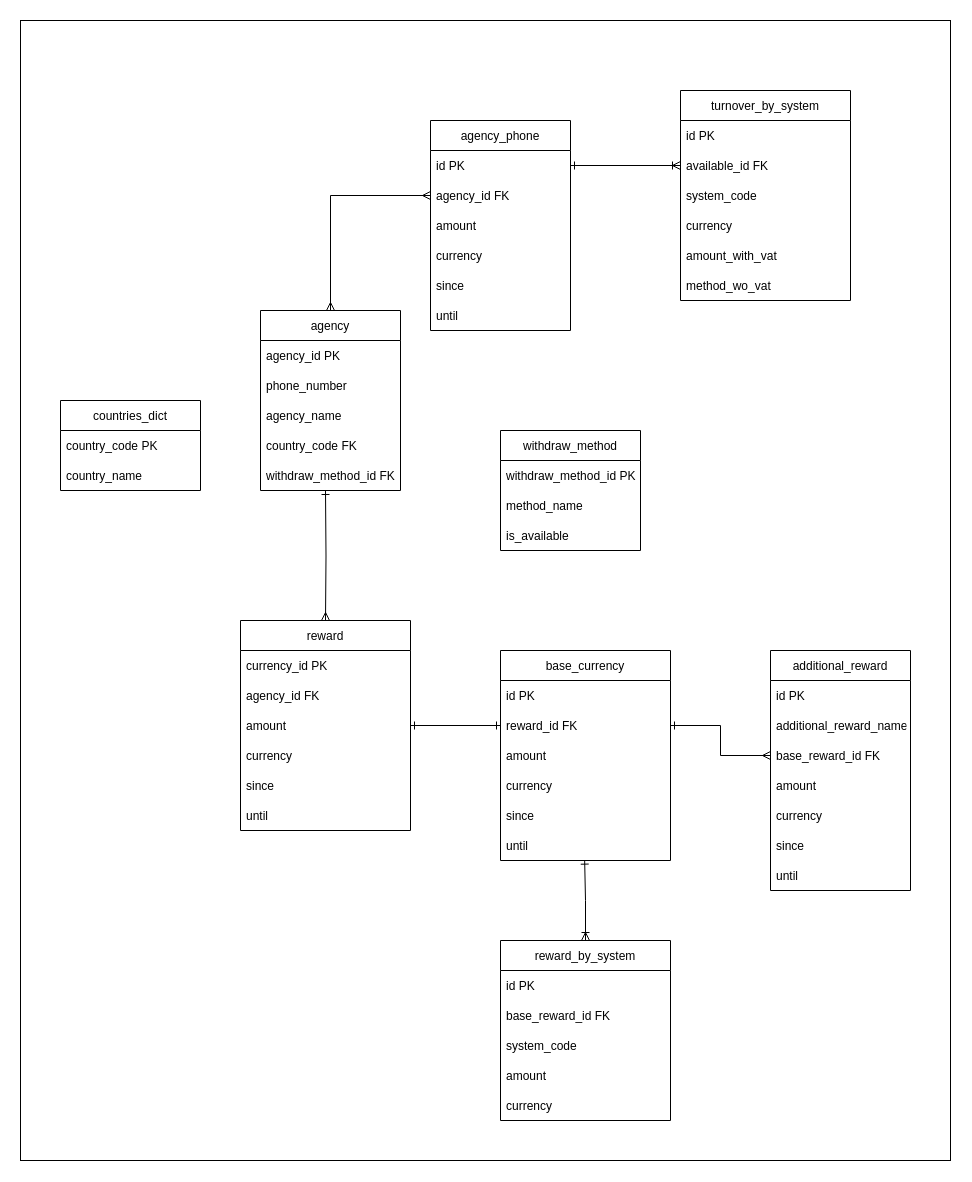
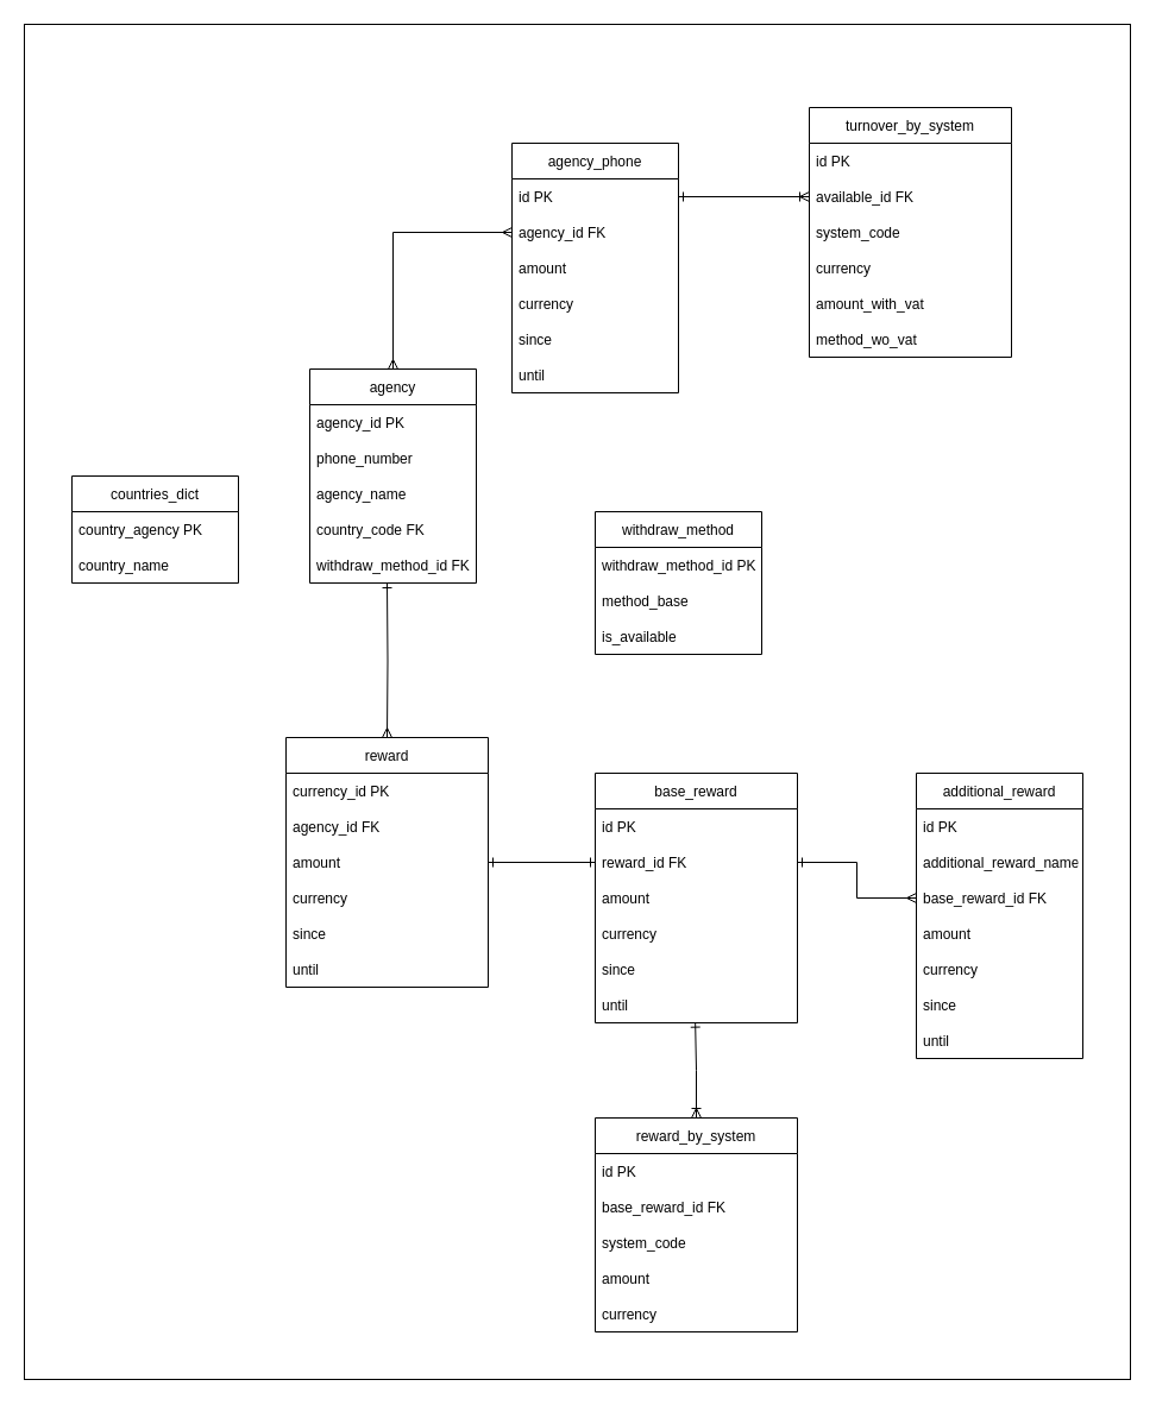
- <mxCell id="39" value="country_code PK" style="text;strokeColor=none;fillColor=none;align=left;verticalAlign=middle;spacingLeft=4;spacingRight=4;overflow=hidden;points=[[0,0.5],[1,0.5]];portConstraint=eastwest;rotatable=0;" parent="38" vertex="1"><mxGeometry y="30" width="140" height="30" as="geometry" /></mxCell>
+ <mxCell id="39" value="country_agency PK" style="text;strokeColor=none;fillColor=none;align=left;verticalAlign=middle;spacingLeft=4;spacingRight=4;overflow=hidden;points=[[0,0.5],[1,0.5]];portConstraint=eastwest;rotatable=0;" parent="38" vertex="1"><mxGeometry y="30" width="140" height="30" as="geometry" /></mxCell>
- <mxCell id="35" value="method_name" style="text;strokeColor=none;fillColor=none;align=left;verticalAlign=middle;spacingLeft=4;spacingRight=4;overflow=hidden;points=[[0,0.5],[1,0.5]];portConstraint=eastwest;rotatable=0;" parent="33" vertex="1"><mxGeometry y="60" width="140" height="30" as="geometry" /></mxCell>
+ <mxCell id="35" value="method_base" style="text;strokeColor=none;fillColor=none;align=left;verticalAlign=middle;spacingLeft=4;spacingRight=4;overflow=hidden;points=[[0,0.5],[1,0.5]];portConstraint=eastwest;rotatable=0;" parent="33" vertex="1"><mxGeometry y="60" width="140" height="30" as="geometry" /></mxCell>
- <mxCell id="49" value="base_currency" style="swimlane;fontStyle=0;childLayout=stackLayout;horizontal=1;startSize=30;horizontalStack=0;resizeParent=1;resizeParentMax=0;resizeLast=0;collapsible=1;marginBottom=0;" parent="1" vertex="1"><mxGeometry x="500" y="650" width="170" height="210" as="geometry" /></mxCell>
+ <mxCell id="49" value="base_reward" style="swimlane;fontStyle=0;childLayout=stackLayout;horizontal=1;startSize=30;horizontalStack=0;resizeParent=1;resizeParentMax=0;resizeLast=0;collapsible=1;marginBottom=0;" parent="1" vertex="1"><mxGeometry x="500" y="650" width="170" height="210" as="geometry" /></mxCell>
